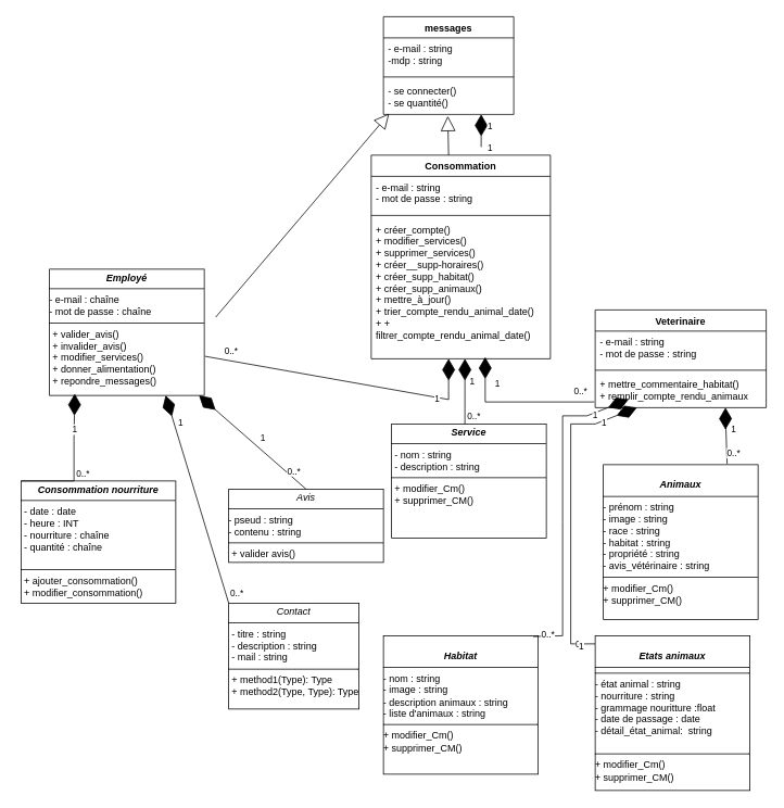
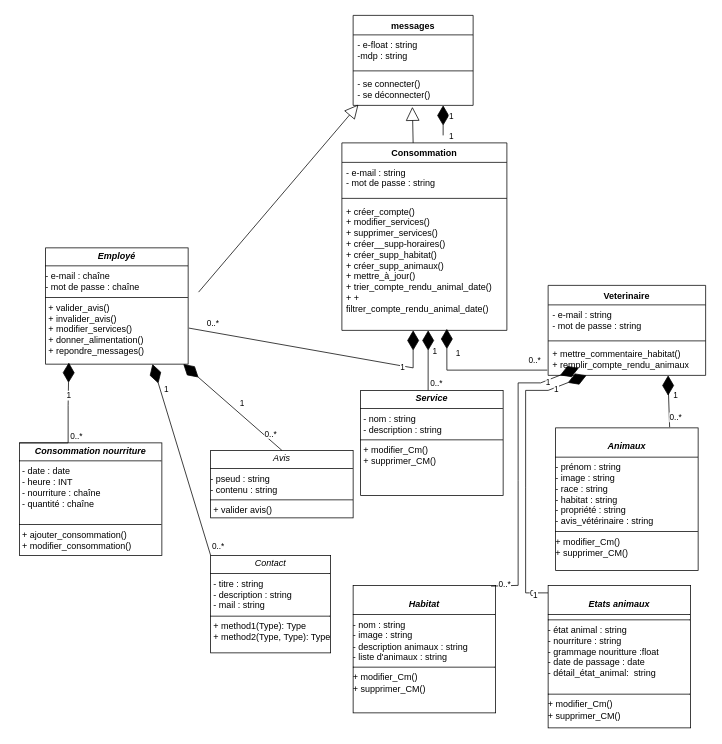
- <mxCell id="3" value="&lt;div&gt;- e-mail : string&lt;br&gt;&lt;/div&gt;&lt;div&gt;-mdp : string&lt;br&gt;&lt;/div&gt;" style="text;strokeColor=none;fillColor=none;align=left;verticalAlign=top;spacingLeft=4;spacingRight=4;overflow=hidden;rotatable=0;points=[[0,0.5],[1,0.5]];portConstraint=eastwest;whiteSpace=wrap;html=1;" vertex="1" parent="2"><mxGeometry y="26" width="160" height="44" as="geometry" /></mxCell>
+ <mxCell id="3" value="&lt;div&gt;- e-float : string&lt;br&gt;&lt;/div&gt;&lt;div&gt;-mdp : string&lt;br&gt;&lt;/div&gt;" style="text;strokeColor=none;fillColor=none;align=left;verticalAlign=top;spacingLeft=4;spacingRight=4;overflow=hidden;rotatable=0;points=[[0,0.5],[1,0.5]];portConstraint=eastwest;whiteSpace=wrap;html=1;" vertex="1" parent="2"><mxGeometry y="26" width="160" height="44" as="geometry" /></mxCell>
- <mxCell id="5" value="&lt;div&gt;- se connecter()&lt;/div&gt;&lt;div&gt;- se quantité()&lt;br&gt;&lt;/div&gt;" style="text;strokeColor=none;fillColor=none;align=left;verticalAlign=top;spacingLeft=4;spacingRight=4;overflow=hidden;rotatable=0;points=[[0,0.5],[1,0.5]];portConstraint=eastwest;whiteSpace=wrap;html=1;" vertex="1" parent="2"><mxGeometry y="78" width="160" height="42" as="geometry" /></mxCell>
+ <mxCell id="5" value="&lt;div&gt;- se connecter()&lt;/div&gt;&lt;div&gt;- se déconnecter()&lt;br&gt;&lt;/div&gt;" style="text;strokeColor=none;fillColor=none;align=left;verticalAlign=top;spacingLeft=4;spacingRight=4;overflow=hidden;rotatable=0;points=[[0,0.5],[1,0.5]];portConstraint=eastwest;whiteSpace=wrap;html=1;" vertex="1" parent="2"><mxGeometry y="78" width="160" height="42" as="geometry" /></mxCell>
